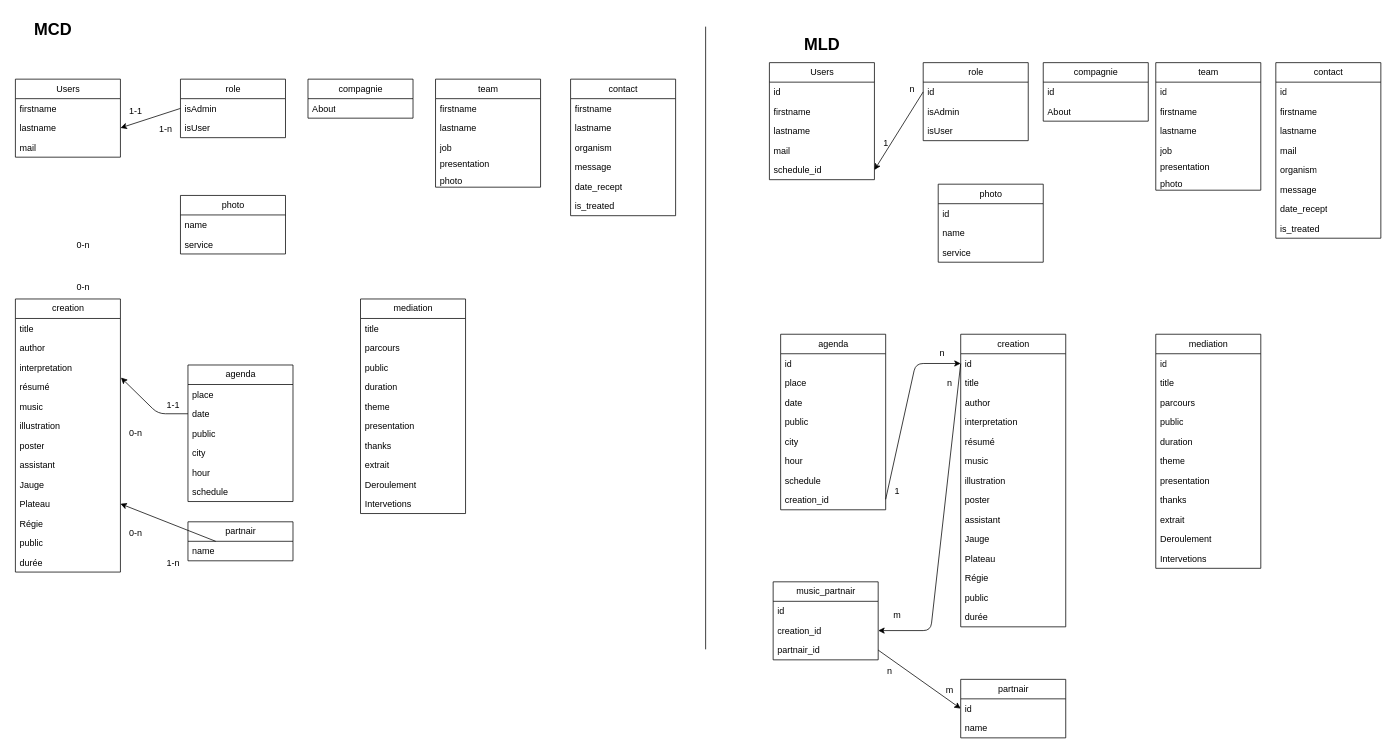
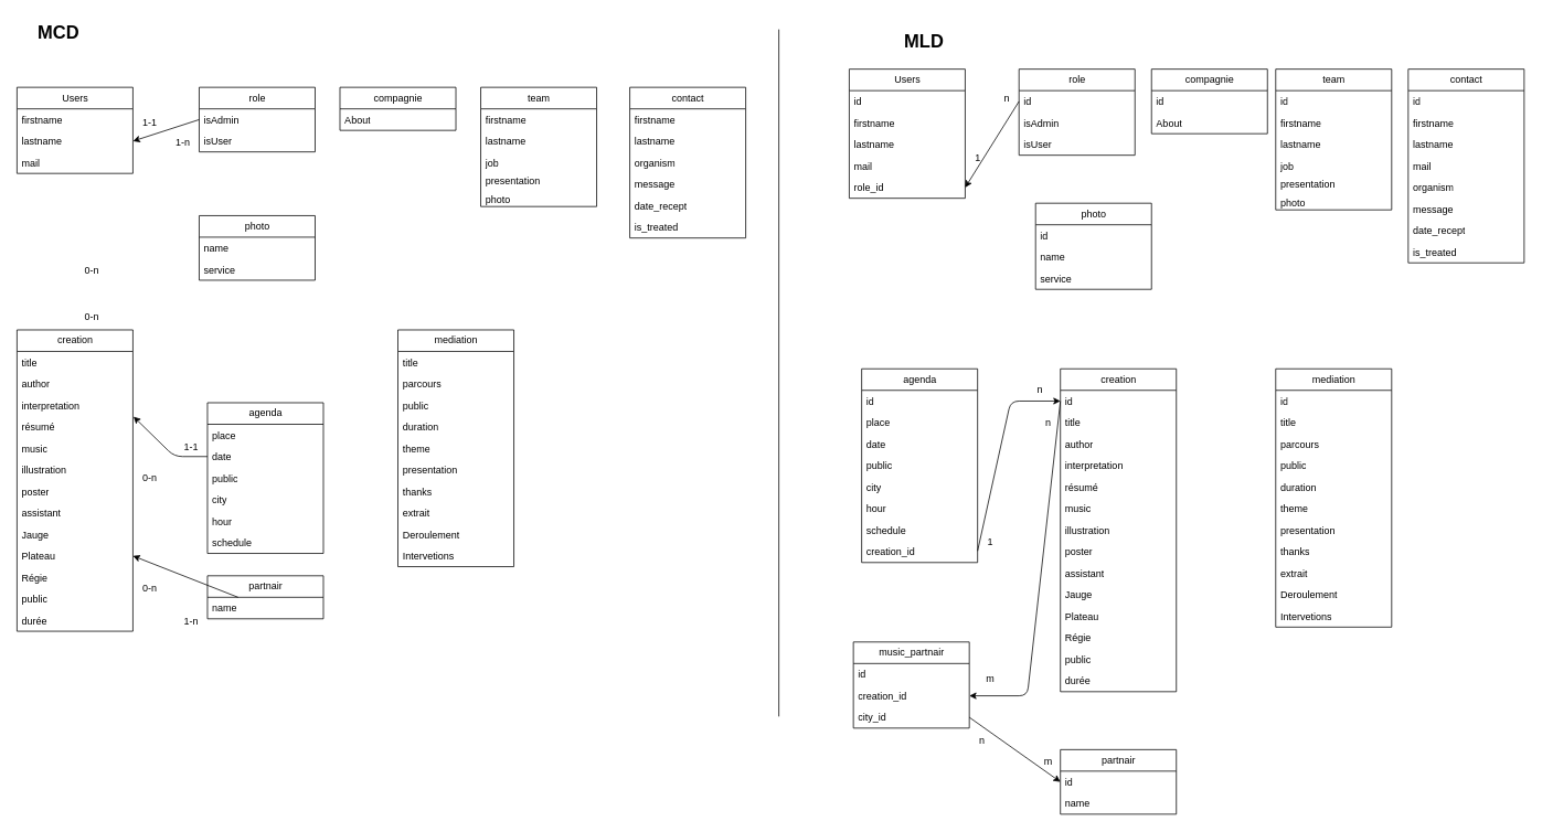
- <mxCell id="148" value="&lt;b&gt;&lt;font style=&quot;font-size: 22px;&quot;&gt;MLD&lt;/font&gt;&lt;/b&gt;" style="text;html=1;align=center;verticalAlign=middle;resizable=0;points=[];autosize=1;strokeColor=none;fillColor=none;" parent="1" vertex="1"><mxGeometry x="1060" y="40" width="70" height="40" as="geometry" /></mxCell>
+ <mxCell id="148" value="&lt;b&gt;&lt;font style=&quot;font-size: 22px;&quot;&gt;MLD&lt;/font&gt;&lt;/b&gt;" style="text;html=1;align=center;verticalAlign=middle;resizable=0;points=[];autosize=1;strokeColor=none;fillColor=none;" parent="1" vertex="1"><mxGeometry x="1080" y="30" width="70" height="40" as="geometry" /></mxCell>
- <mxCell id="76" value="schedule_id" style="text;strokeColor=none;fillColor=none;align=left;verticalAlign=top;spacingLeft=4;spacingRight=4;overflow=hidden;rotatable=0;points=[[0,0.5],[1,0.5]];portConstraint=eastwest;whiteSpace=wrap;html=1;" parent="71" vertex="1"><mxGeometry y="130" width="140" height="26" as="geometry" /></mxCell>
+ <mxCell id="76" value="role_id" style="text;strokeColor=none;fillColor=none;align=left;verticalAlign=top;spacingLeft=4;spacingRight=4;overflow=hidden;rotatable=0;points=[[0,0.5],[1,0.5]];portConstraint=eastwest;whiteSpace=wrap;html=1;" parent="71" vertex="1"><mxGeometry y="130" width="140" height="26" as="geometry" /></mxCell>
- <mxCell id="156" value="partnair_id" style="text;strokeColor=none;fillColor=none;align=left;verticalAlign=top;spacingLeft=4;spacingRight=4;overflow=hidden;rotatable=0;points=[[0,0.5],[1,0.5]];portConstraint=eastwest;whiteSpace=wrap;html=1;" parent="153" vertex="1"><mxGeometry y="78" width="140" height="26" as="geometry" /></mxCell>
+ <mxCell id="156" value="city_id" style="text;strokeColor=none;fillColor=none;align=left;verticalAlign=top;spacingLeft=4;spacingRight=4;overflow=hidden;rotatable=0;points=[[0,0.5],[1,0.5]];portConstraint=eastwest;whiteSpace=wrap;html=1;" parent="153" vertex="1"><mxGeometry y="78" width="140" height="26" as="geometry" /></mxCell>
